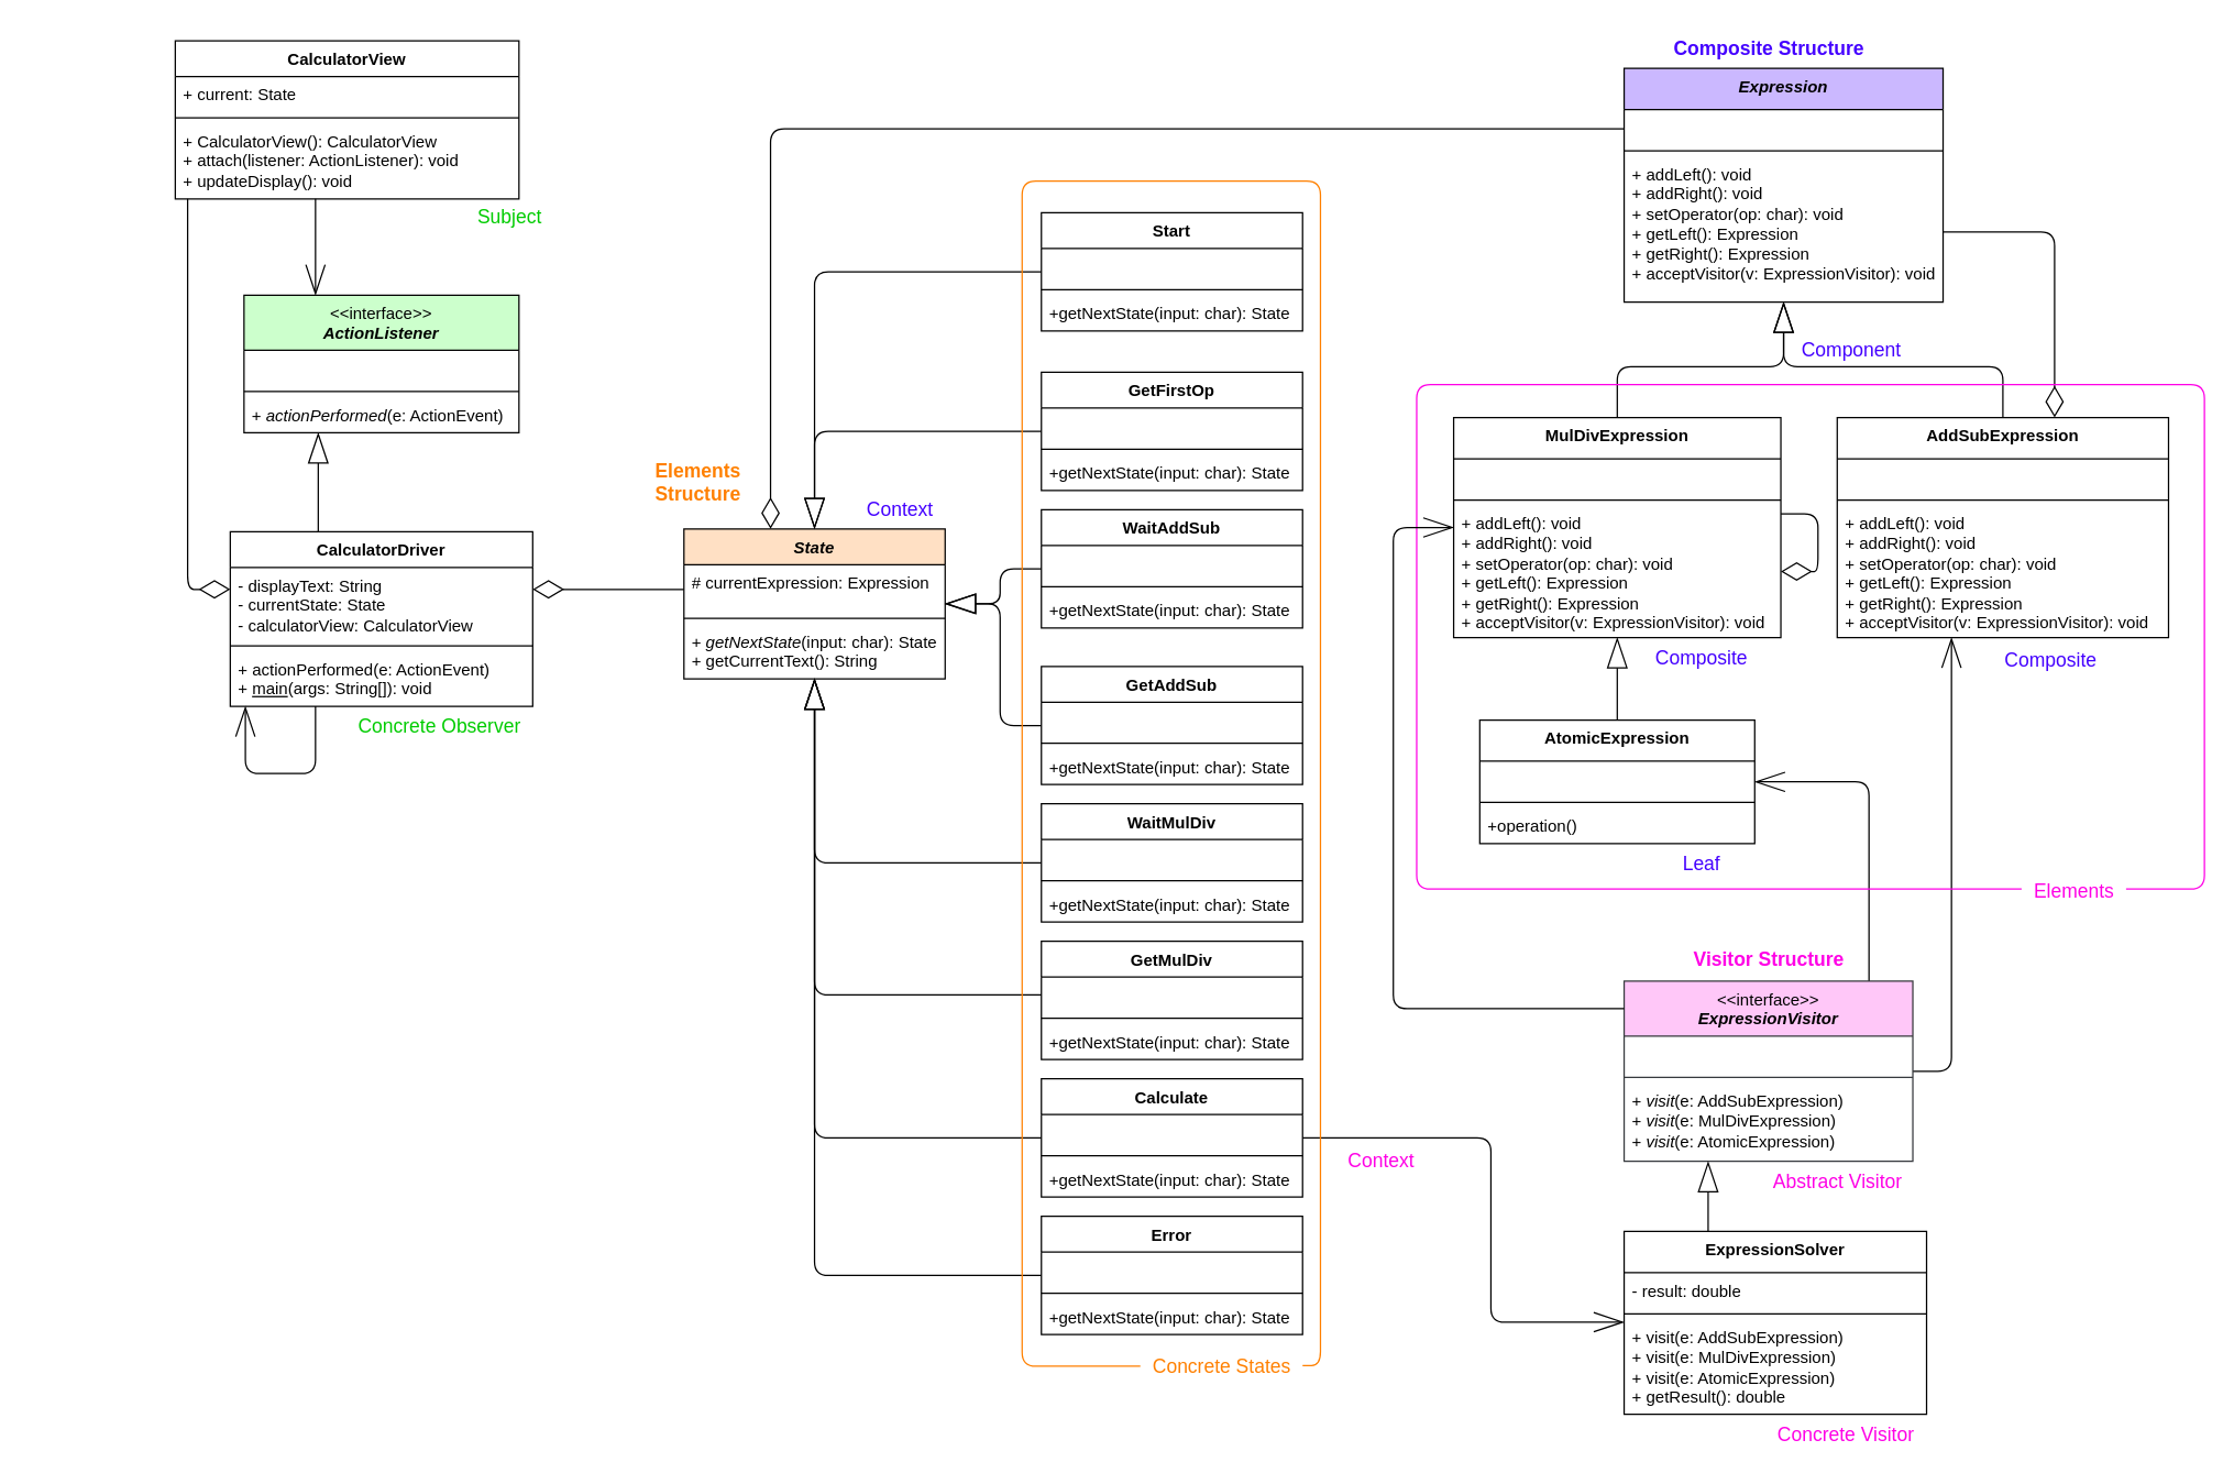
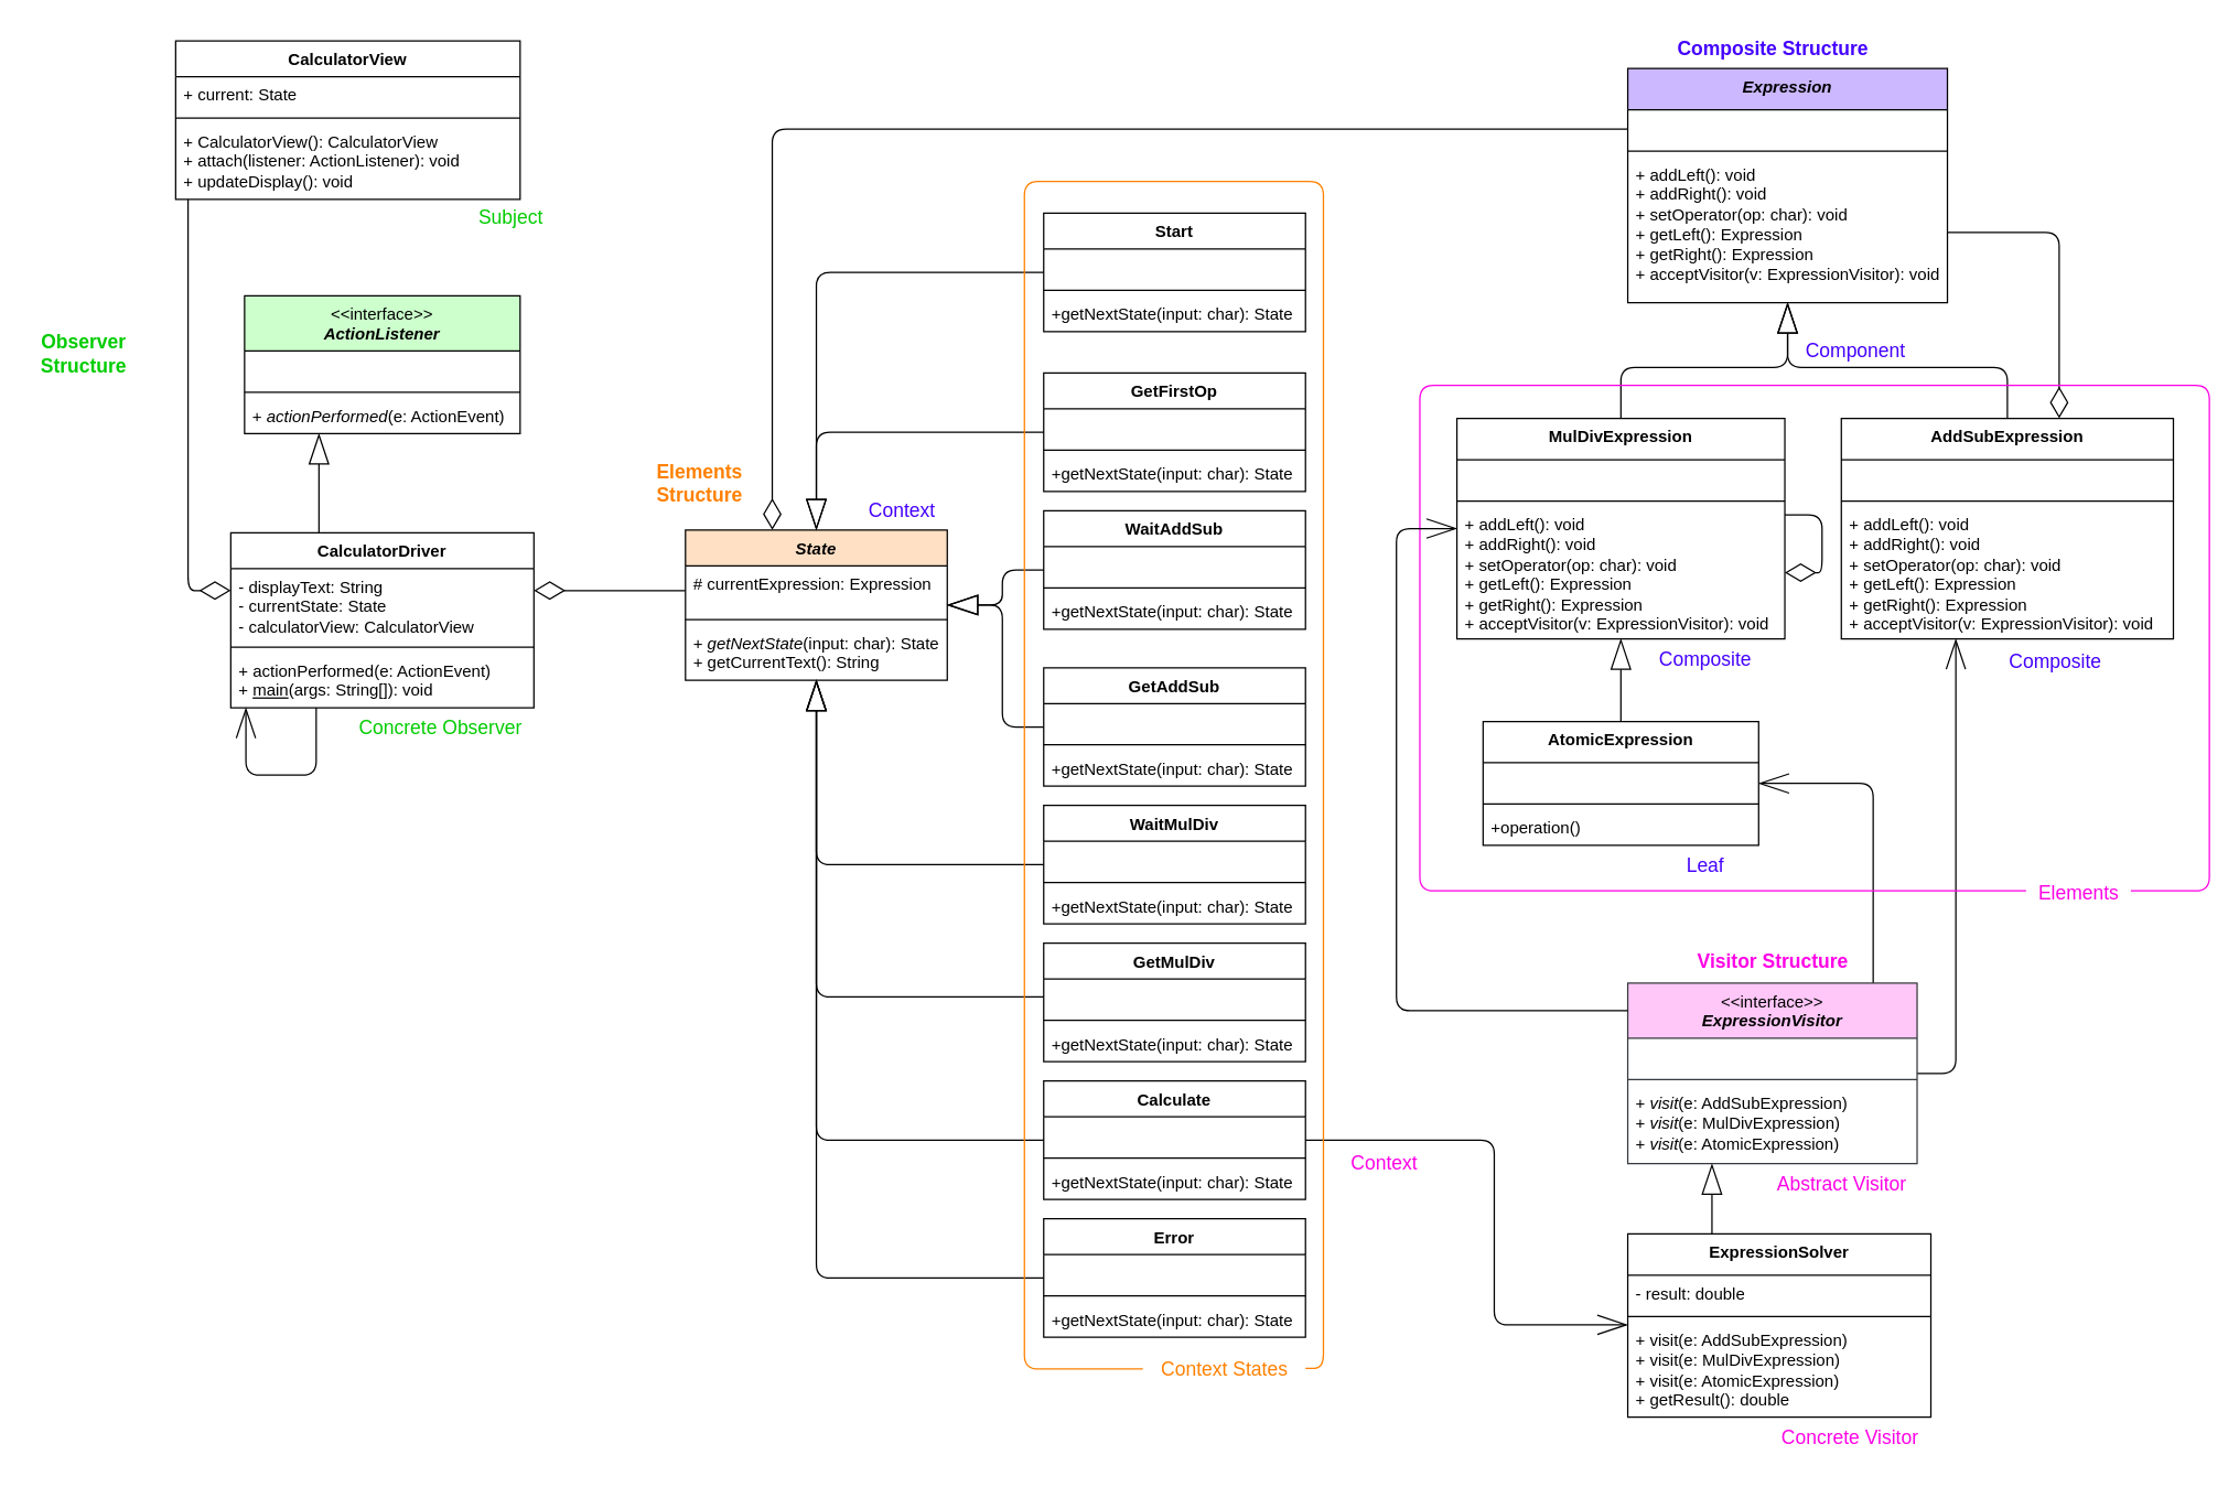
- <mxCell id="54" style="edgeStyle=orthogonalEdgeStyle;rounded=1;orthogonalLoop=1;jettySize=auto;html=1;endArrow=openThin;endFill=0;endSize=20;curved=0;" parent="1" source="56" target="60" edge="1"><mxGeometry relative="1" as="geometry"><Array as="points"><mxPoint x="229" y="179" /><mxPoint x="229" y="179" /></Array></mxGeometry></mxCell>
+ <mxCell id="109" value="&lt;font style=&quot;font-size: 14px;&quot;&gt;&lt;b style=&quot;font-size: 14px;&quot;&gt;Observer&lt;/b&gt;&lt;/font&gt;&lt;div&gt;&lt;font style=&quot;font-size: 14px;&quot;&gt;&lt;b style=&quot;font-size: 14px;&quot;&gt;Structure&lt;/b&gt;&lt;/font&gt;&lt;/div&gt;" style="text;html=1;align=center;verticalAlign=middle;resizable=0;points=[];autosize=1;strokeColor=none;fillColor=none;fontFamily=Helvetica;fontSize=14;fontColor=#00CC00;labelBackgroundColor=default;" parent="1" vertex="1"><mxGeometry x="20" y="233" width="80" height="46" as="geometry" /></mxCell>
- <mxCell id="113" value="Concrete States" style="text;html=1;align=center;verticalAlign=middle;resizable=0;points=[];autosize=1;strokeColor=none;fillColor=none;fontFamily=Helvetica;fontSize=14;fontColor=#FF8000;labelBackgroundColor=default;fontStyle=0" parent="1" vertex="1"><mxGeometry x="829" y="978" width="118" height="29" as="geometry" /></mxCell>
+ <mxCell id="113" value="Context States" style="text;html=1;align=center;verticalAlign=middle;resizable=0;points=[];autosize=1;strokeColor=none;fillColor=none;fontFamily=Helvetica;fontSize=14;fontColor=#FF8000;labelBackgroundColor=default;fontStyle=0" parent="1" vertex="1"><mxGeometry x="829" y="978" width="118" height="29" as="geometry" /></mxCell>
